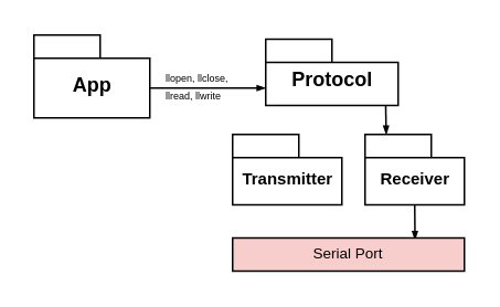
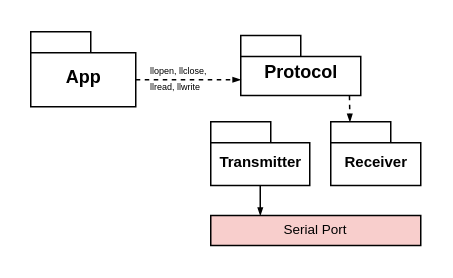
- <mxCell id="4" style="edgeStyle=orthogonalEdgeStyle;rounded=0;orthogonalLoop=1;jettySize=auto;html=1;entryX=0;entryY=0;entryDx=0;entryDy=29.5;entryPerimeter=0;endArrow=blockThin;endFill=1;exitX=0;exitY=0;exitDx=70;exitDy=32;exitPerimeter=0;strokeWidth=1;endSize=3;" edge="1" parent="1" source="5" target="3"><mxGeometry relative="1" as="geometry"><mxPoint x="0" y="93" as="sourcePoint" /><mxPoint x="113.4" y="75.14" as="targetPoint" /><Array as="points" /></mxGeometry></mxCell>
+ <mxCell id="4" style="edgeStyle=orthogonalEdgeStyle;rounded=0;orthogonalLoop=1;jettySize=auto;html=1;entryX=0;entryY=0;entryDx=0;entryDy=29.5;entryPerimeter=0;endArrow=blockThin;endFill=1;exitX=0;exitY=0;exitDx=70;exitDy=32;exitPerimeter=0;strokeWidth=1;endSize=3;dashed=1;" edge="1" parent="1" source="5" target="3"><mxGeometry relative="1" as="geometry"><mxPoint x="0" y="93" as="sourcePoint" /><mxPoint x="113.4" y="75.14" as="targetPoint" /><Array as="points" /></mxGeometry></mxCell>
- <mxCell id="2" style="edgeStyle=none;rounded=0;orthogonalLoop=1;jettySize=auto;html=1;exitX=0.906;exitY=1.006;exitDx=0;exitDy=0;exitPerimeter=0;entryX=0.213;entryY=0.003;entryDx=0;entryDy=0;entryPerimeter=0;endArrow=blockThin;endFill=1;fontSize=10;strokeWidth=1;endSize=3;" edge="1" parent="1" source="3" target="7"><mxGeometry relative="1" as="geometry" /></mxCell>
+ <mxCell id="2" style="edgeStyle=none;rounded=0;orthogonalLoop=1;jettySize=auto;html=1;exitX=0.906;exitY=1.006;exitDx=0;exitDy=0;exitPerimeter=0;entryX=0.213;entryY=0.003;entryDx=0;entryDy=0;entryPerimeter=0;endArrow=blockThin;endFill=1;fontSize=10;strokeWidth=1;endSize=3;dashed=1;" edge="1" parent="1" source="3" target="7"><mxGeometry relative="1" as="geometry" /></mxCell>
+ <mxCell id="8" style="edgeStyle=none;rounded=0;orthogonalLoop=1;jettySize=auto;html=1;exitX=0.5;exitY=1;exitDx=0;exitDy=0;exitPerimeter=0;entryX=0.236;entryY=0.004;entryDx=0;entryDy=0;entryPerimeter=0;endArrow=blockThin;endFill=1;fontSize=10;strokeWidth=1;endSize=3;" edge="1" parent="1" source="9" target="10"><mxGeometry relative="1" as="geometry" /></mxCell>
- <mxCell id="6" style="edgeStyle=none;rounded=0;orthogonalLoop=1;jettySize=auto;html=1;exitX=0.5;exitY=1;exitDx=0;exitDy=0;exitPerimeter=0;entryX=0.787;entryY=0.062;entryDx=0;entryDy=0;entryPerimeter=0;endArrow=blockThin;endFill=1;fontSize=10;strokeWidth=1;endSize=3;" edge="1" parent="1" source="7" target="10"><mxGeometry relative="1" as="geometry" /></mxCell>
